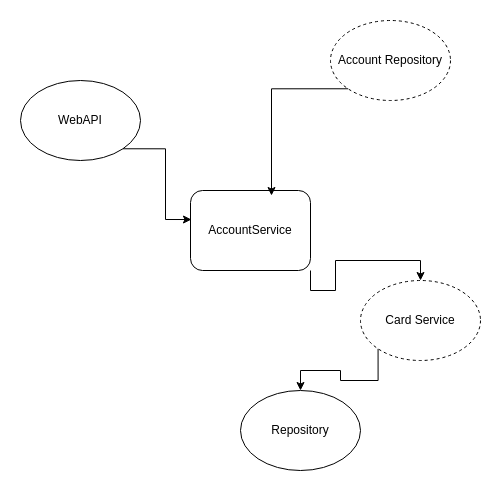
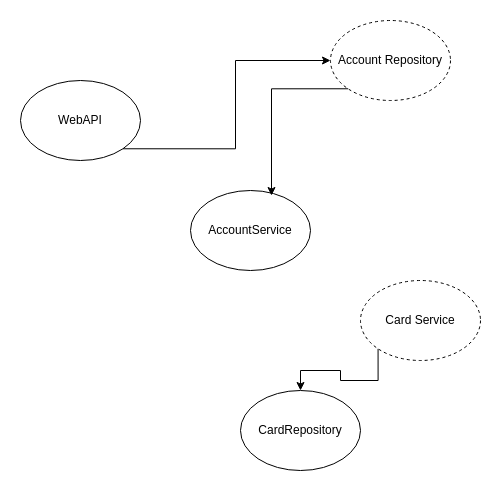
- <mxCell id="9" style="edgeStyle=orthogonalEdgeStyle;rounded=0;orthogonalLoop=1;jettySize=auto;html=1;exitX=1;exitY=1;exitDx=0;exitDy=0;entryX=0.008;entryY=0.363;entryDx=0;entryDy=0;entryPerimeter=0;" edge="1" parent="1" source="2" target="4"><mxGeometry relative="1" as="geometry" /></mxCell>
+ <mxCell id="9" style="edgeStyle=orthogonalEdgeStyle;rounded=0;orthogonalLoop=1;jettySize=auto;html=1;exitX=1;exitY=1;exitDx=0;exitDy=0;" edge="1" parent="1" source="2" target="8"><mxGeometry relative="1" as="geometry" /></mxCell>
- <mxCell id="4" value="AccountService" style="whiteSpace=wrap;html=1;rounded=1;" vertex="1" parent="1"><mxGeometry x="190" y="190" width="120" height="80" as="geometry" /></mxCell>
+ <mxCell id="4" value="AccountService" style="ellipse;whiteSpace=wrap;html=1;" vertex="1" parent="1"><mxGeometry x="190" y="190" width="120" height="80" as="geometry" /></mxCell>
- <mxCell id="3" style="edgeStyle=orthogonalEdgeStyle;rounded=0;orthogonalLoop=1;jettySize=auto;html=1;exitX=1;exitY=1;exitDx=0;exitDy=0;" edge="1" parent="1" source="4" target="6"><mxGeometry relative="1" as="geometry" /></mxCell>
- <mxCell id="7" value="Repository" style="ellipse;whiteSpace=wrap;html=1;" vertex="1" parent="1"><mxGeometry x="240" y="390" width="120" height="80" as="geometry" /></mxCell>
+ <mxCell id="7" value="CardRepository" style="ellipse;whiteSpace=wrap;html=1;" vertex="1" parent="1"><mxGeometry x="240" y="390" width="120" height="80" as="geometry" /></mxCell>
